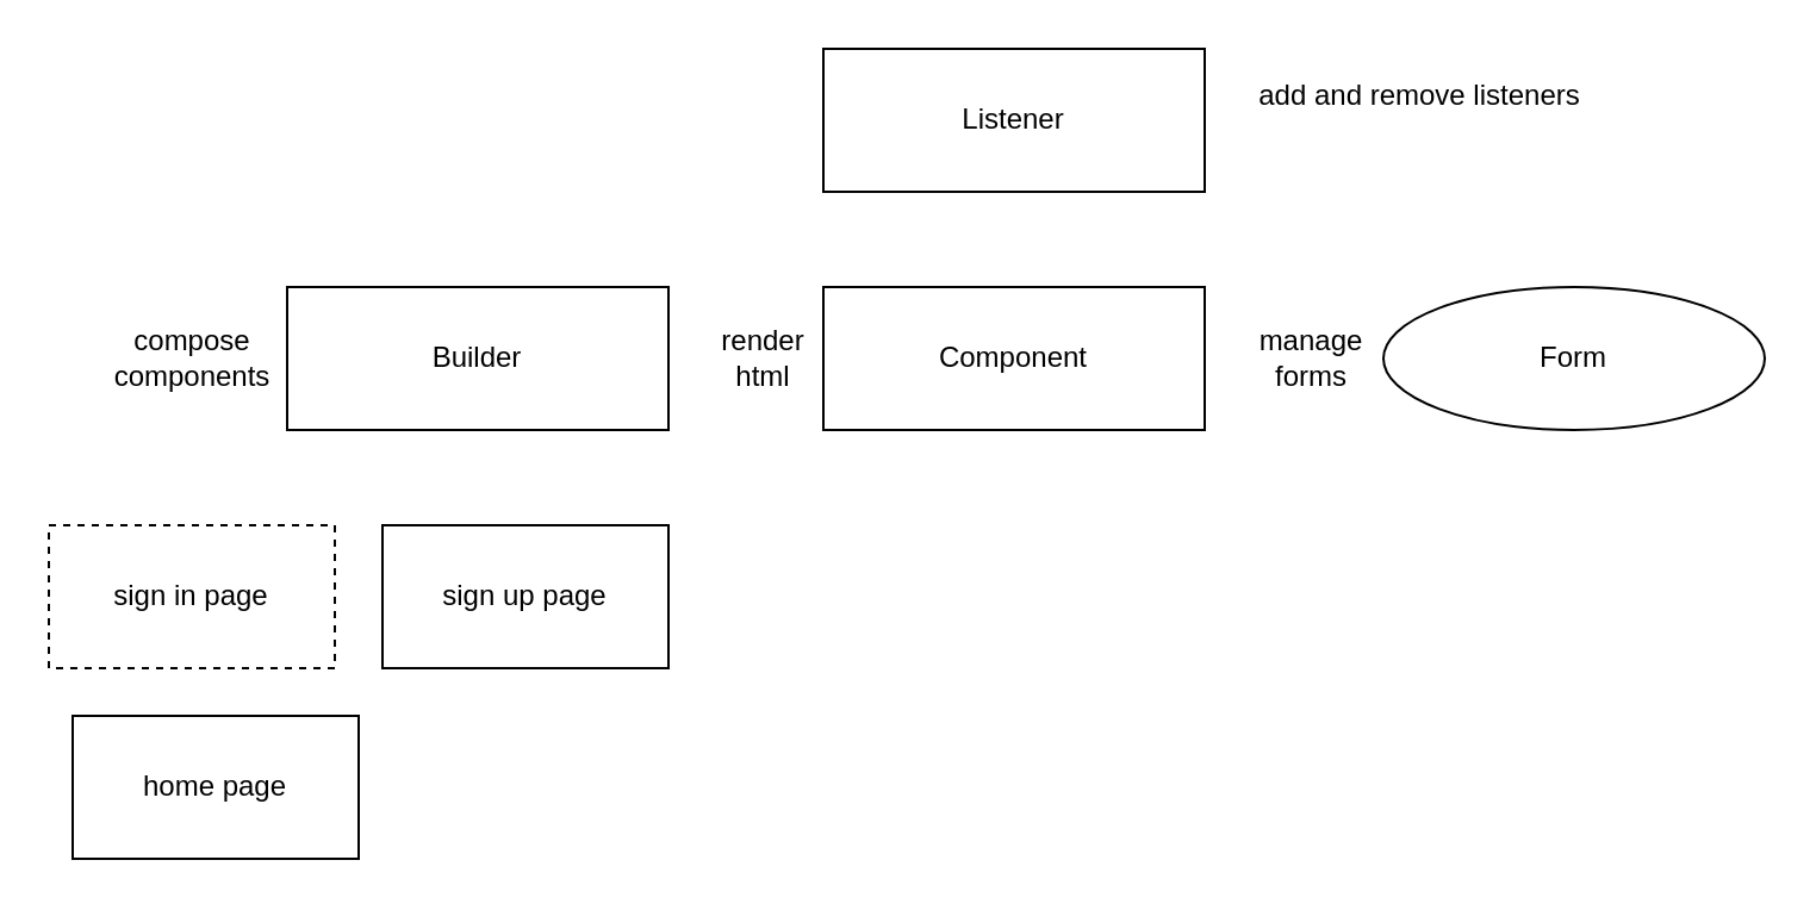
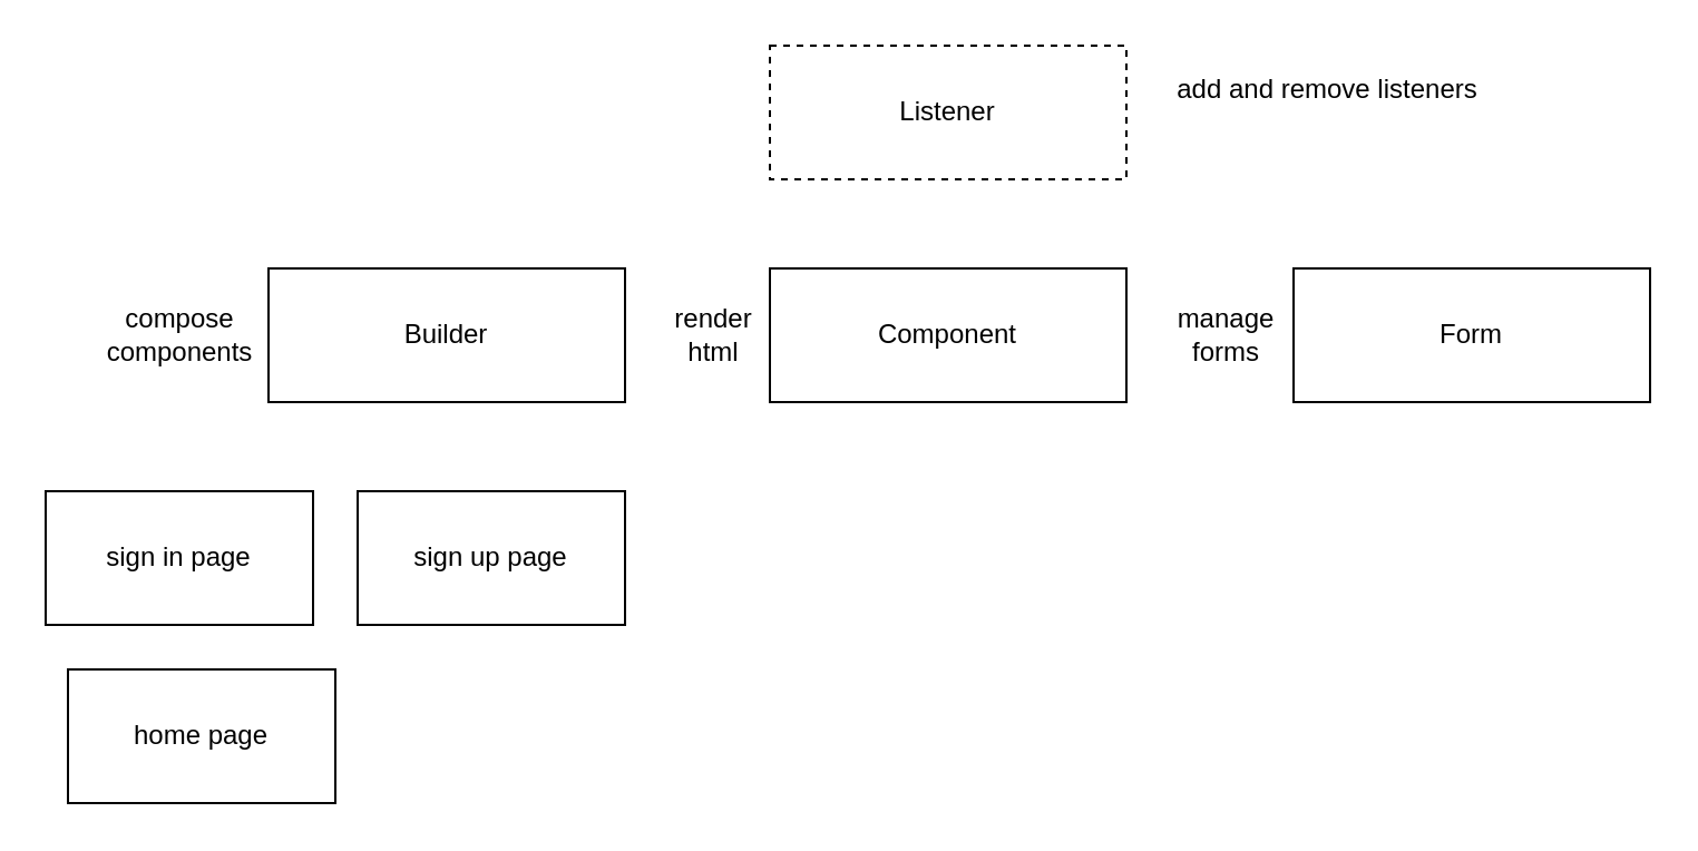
- <mxCell id="2" value="Listener" style="rounded=0;whiteSpace=wrap;html=1;fillColor=none;" vertex="1" parent="1"><mxGeometry x="345" y="20" width="160" height="60" as="geometry" /></mxCell>
+ <mxCell id="2" value="Listener" style="rounded=0;whiteSpace=wrap;html=1;fillColor=none;dashed=1;" vertex="1" parent="1"><mxGeometry x="345" y="20" width="160" height="60" as="geometry" /></mxCell>
- <mxCell id="10" value="Form" style="ellipse;whiteSpace=wrap;html=1;fillColor=none;" vertex="1" parent="1"><mxGeometry x="580" y="120" width="160" height="60" as="geometry" /></mxCell>
+ <mxCell id="10" value="Form" style="whiteSpace=wrap;html=1;fillColor=none;" vertex="1" parent="1"><mxGeometry x="580" y="120" width="160" height="60" as="geometry" /></mxCell>
- <mxCell id="7" value="sign in page" style="rounded=0;whiteSpace=wrap;html=1;fillColor=none;dashed=1;" vertex="1" parent="1"><mxGeometry x="20" y="220" width="120" height="60" as="geometry" /></mxCell>
+ <mxCell id="7" value="sign in page" style="rounded=0;whiteSpace=wrap;html=1;fillColor=none;" vertex="1" parent="1"><mxGeometry x="20" y="220" width="120" height="60" as="geometry" /></mxCell>
